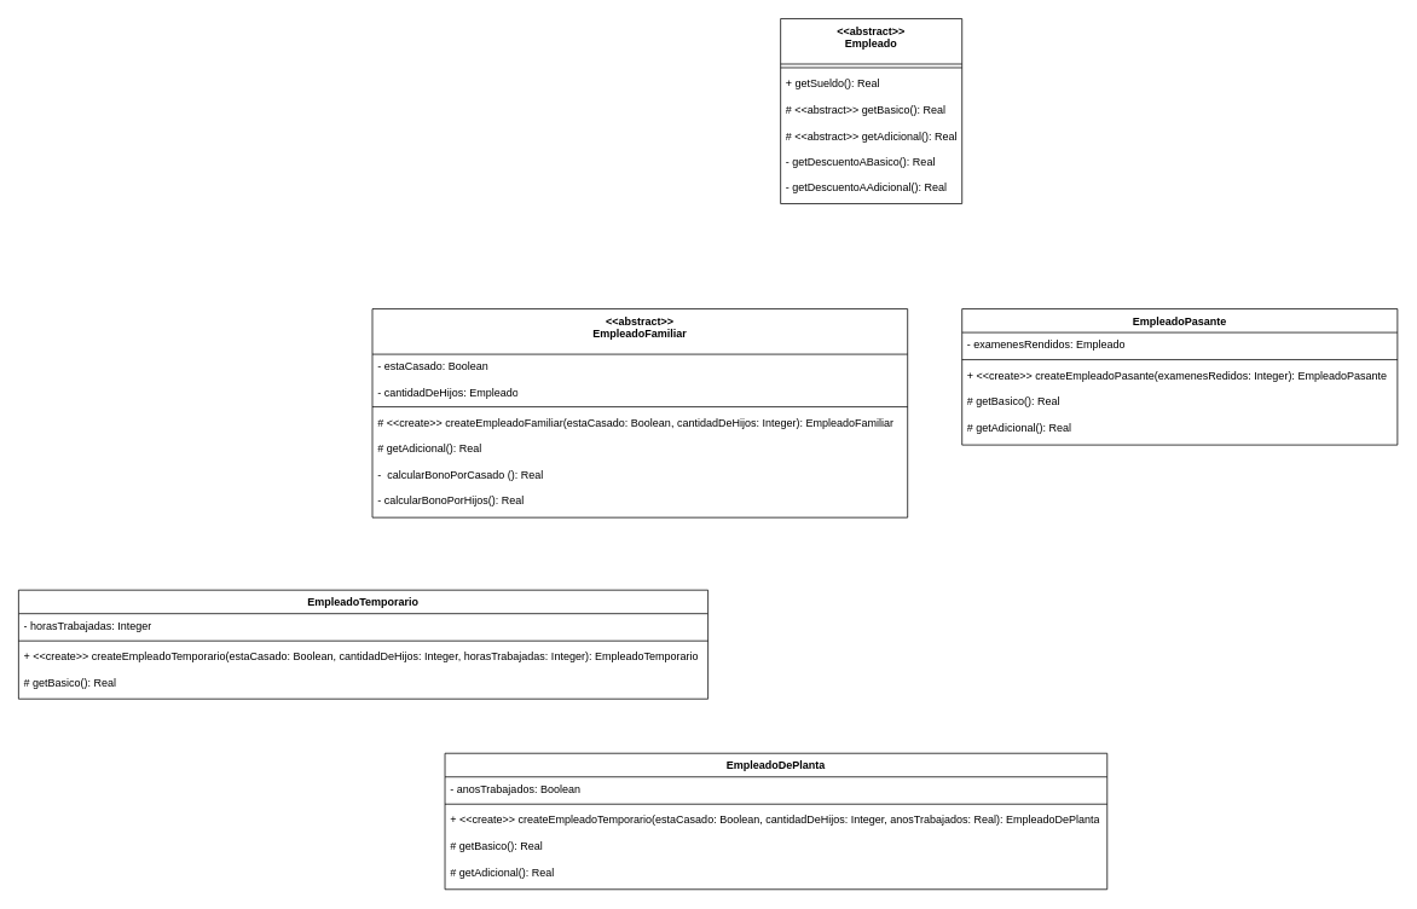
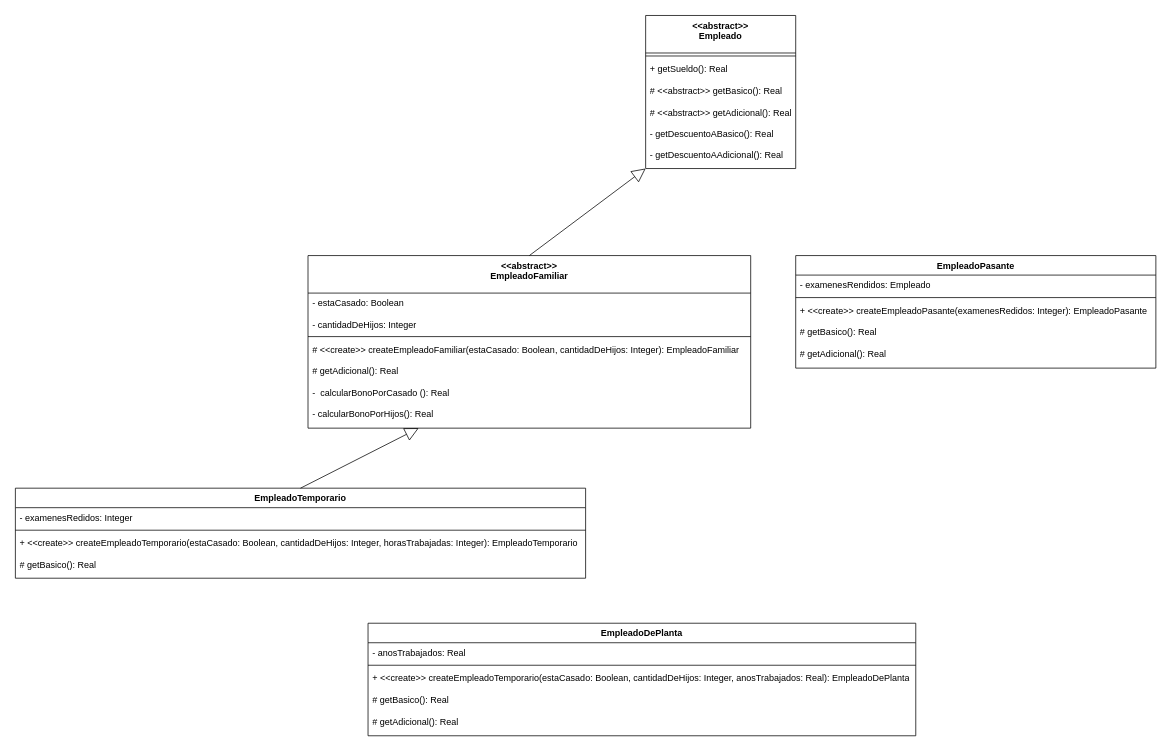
+ <mxCell id="22" value="" style="endArrow=block;endSize=16;endFill=0;html=1;rounded=0;exitX=0.5;exitY=0;exitDx=0;exitDy=0;entryX=0;entryY=1;entryDx=0;entryDy=0;" edge="1" parent="1" source="18" target="2"><mxGeometry x="-0.004" width="160" relative="1" as="geometry"><mxPoint x="930" y="320" as="sourcePoint" /><mxPoint x="1090" y="320" as="targetPoint" /><mxPoint as="offset" /></mxGeometry></mxCell>
- <mxCell id="19" value="&lt;div&gt;- estaCasado: Boolean&lt;/div&gt;&lt;div&gt;&lt;br&gt;&lt;/div&gt;&lt;div&gt;- cantidadDeHijos: Empleado&lt;br&gt;&lt;/div&gt;" style="text;strokeColor=none;fillColor=none;align=left;verticalAlign=top;spacingLeft=4;spacingRight=4;overflow=hidden;rotatable=0;points=[[0,0.5],[1,0.5]];portConstraint=eastwest;whiteSpace=wrap;html=1;" vertex="1" parent="18"><mxGeometry y="50" width="590" height="54" as="geometry" /></mxCell>
+ <mxCell id="19" value="&lt;div&gt;- estaCasado: Boolean&lt;/div&gt;&lt;div&gt;&lt;br&gt;&lt;/div&gt;&lt;div&gt;- cantidadDeHijos: Integer&lt;br&gt;&lt;/div&gt;" style="text;strokeColor=none;fillColor=none;align=left;verticalAlign=top;spacingLeft=4;spacingRight=4;overflow=hidden;rotatable=0;points=[[0,0.5],[1,0.5]];portConstraint=eastwest;whiteSpace=wrap;html=1;" vertex="1" parent="18"><mxGeometry y="50" width="590" height="54" as="geometry" /></mxCell>
+ <mxCell id="17" value="" style="endArrow=block;endSize=16;endFill=0;html=1;rounded=0;exitX=0.5;exitY=0;exitDx=0;exitDy=0;entryX=0.25;entryY=1;entryDx=0;entryDy=0;" edge="1" parent="1" source="9" target="18"><mxGeometry width="160" relative="1" as="geometry"><mxPoint x="700" y="194.5" as="sourcePoint" /><mxPoint x="450" y="610" as="targetPoint" /></mxGeometry></mxCell>
- <mxCell id="10" value="- horasTrabajadas: Integer" style="text;strokeColor=none;fillColor=none;align=left;verticalAlign=top;spacingLeft=4;spacingRight=4;overflow=hidden;rotatable=0;points=[[0,0.5],[1,0.5]];portConstraint=eastwest;whiteSpace=wrap;html=1;" vertex="1" parent="9"><mxGeometry y="26" width="760" height="26" as="geometry" /></mxCell>
+ <mxCell id="10" value="- examenesRedidos: Integer" style="text;strokeColor=none;fillColor=none;align=left;verticalAlign=top;spacingLeft=4;spacingRight=4;overflow=hidden;rotatable=0;points=[[0,0.5],[1,0.5]];portConstraint=eastwest;whiteSpace=wrap;html=1;" vertex="1" parent="9"><mxGeometry y="26" width="760" height="26" as="geometry" /></mxCell>
- <mxCell id="14" value="- anosTrabajados: Boolean" style="text;strokeColor=none;fillColor=none;align=left;verticalAlign=top;spacingLeft=4;spacingRight=4;overflow=hidden;rotatable=0;points=[[0,0.5],[1,0.5]];portConstraint=eastwest;whiteSpace=wrap;html=1;" vertex="1" parent="13"><mxGeometry y="26" width="730" height="26" as="geometry" /></mxCell>
+ <mxCell id="14" value="- anosTrabajados: Real" style="text;strokeColor=none;fillColor=none;align=left;verticalAlign=top;spacingLeft=4;spacingRight=4;overflow=hidden;rotatable=0;points=[[0,0.5],[1,0.5]];portConstraint=eastwest;whiteSpace=wrap;html=1;" vertex="1" parent="13"><mxGeometry y="26" width="730" height="26" as="geometry" /></mxCell>
